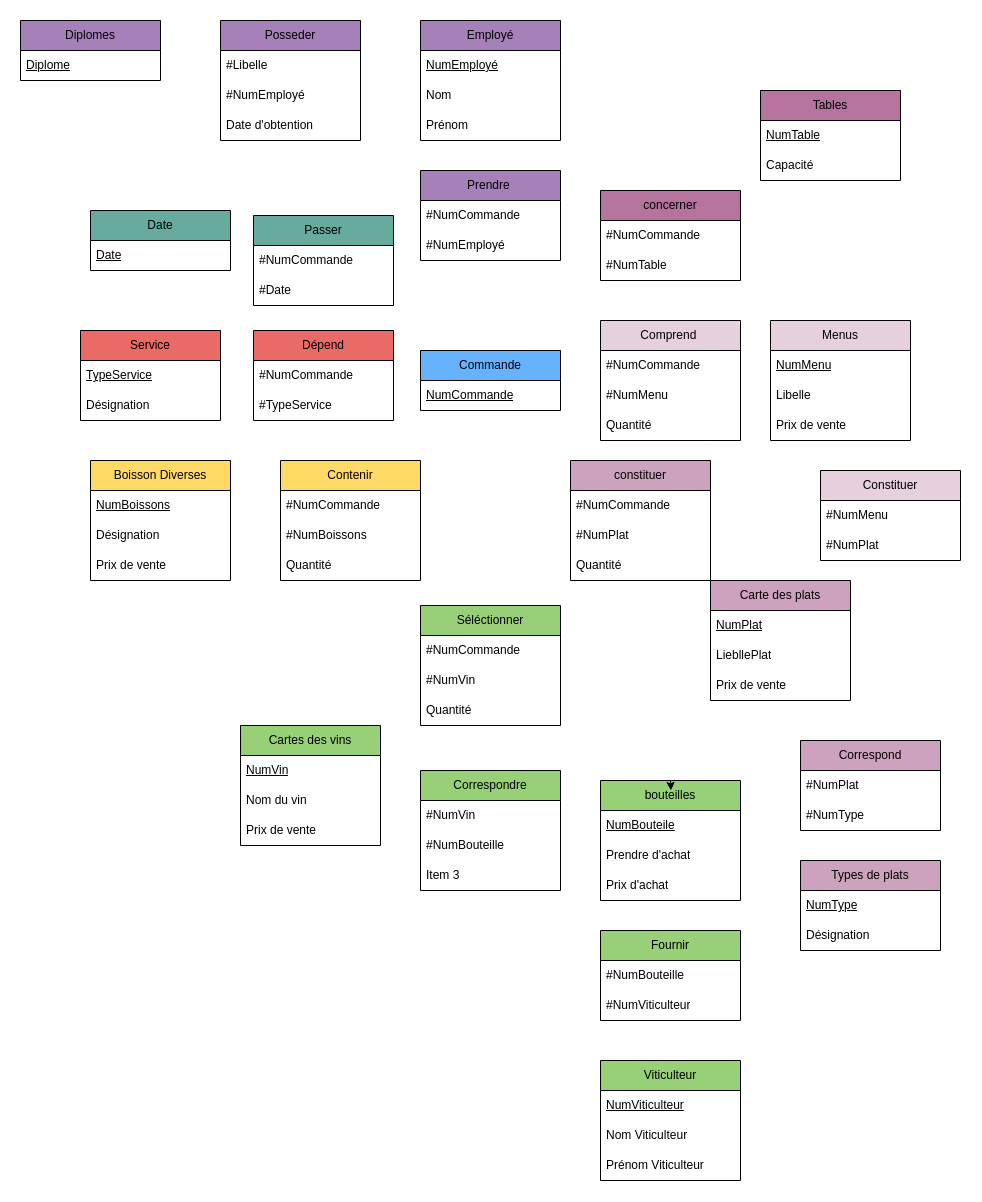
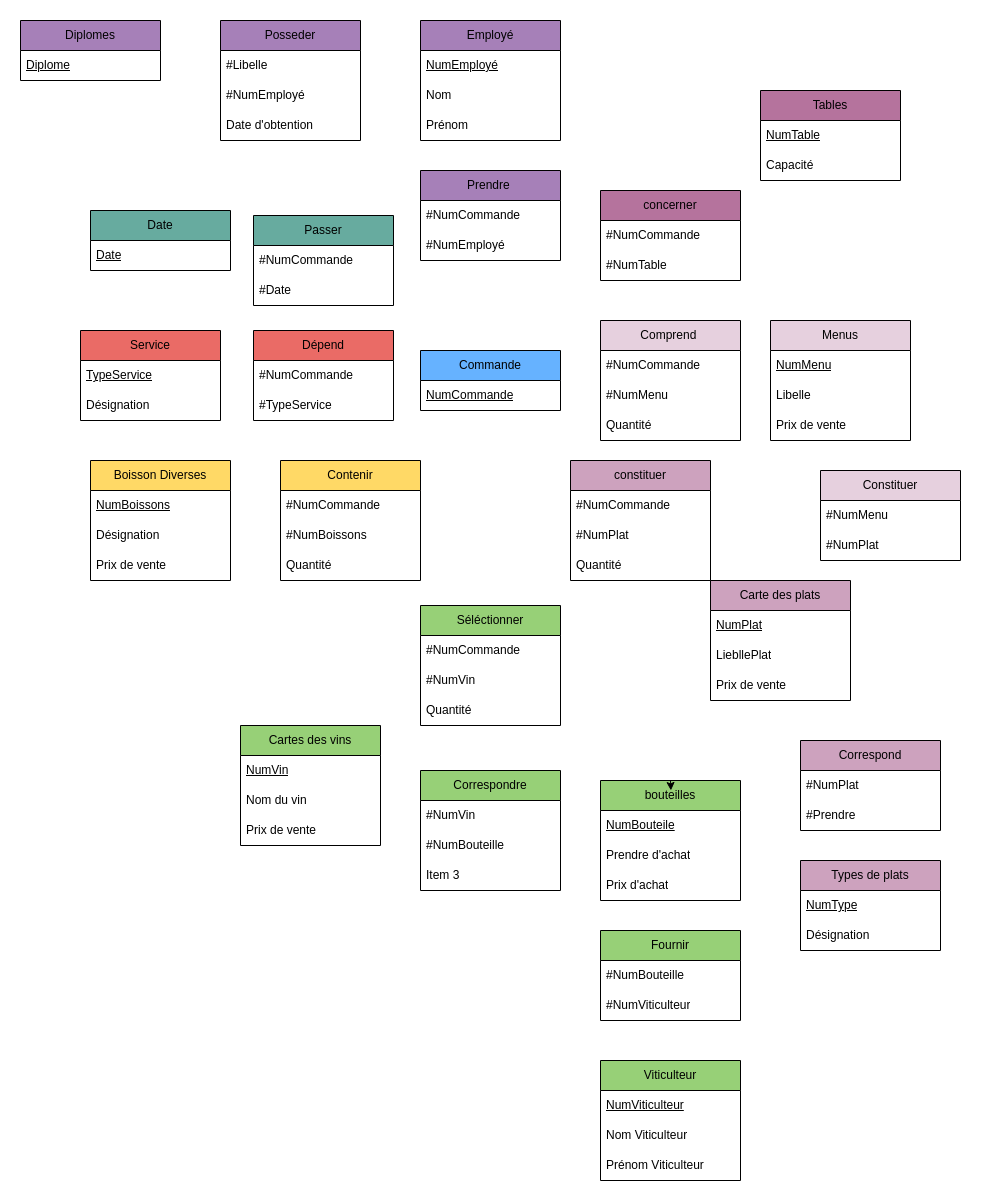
- <mxCell id="25" value="#NumType" style="text;strokeColor=none;fillColor=none;align=left;verticalAlign=middle;spacingLeft=4;spacingRight=4;overflow=hidden;points=[[0,0.5],[1,0.5]];portConstraint=eastwest;rotatable=0;whiteSpace=wrap;html=1;" parent="23" vertex="1"><mxGeometry y="60" width="140" height="30" as="geometry" /></mxCell>
+ <mxCell id="25" value="#Prendre" style="text;strokeColor=none;fillColor=none;align=left;verticalAlign=middle;spacingLeft=4;spacingRight=4;overflow=hidden;points=[[0,0.5],[1,0.5]];portConstraint=eastwest;rotatable=0;whiteSpace=wrap;html=1;" parent="23" vertex="1"><mxGeometry y="60" width="140" height="30" as="geometry" /></mxCell>
